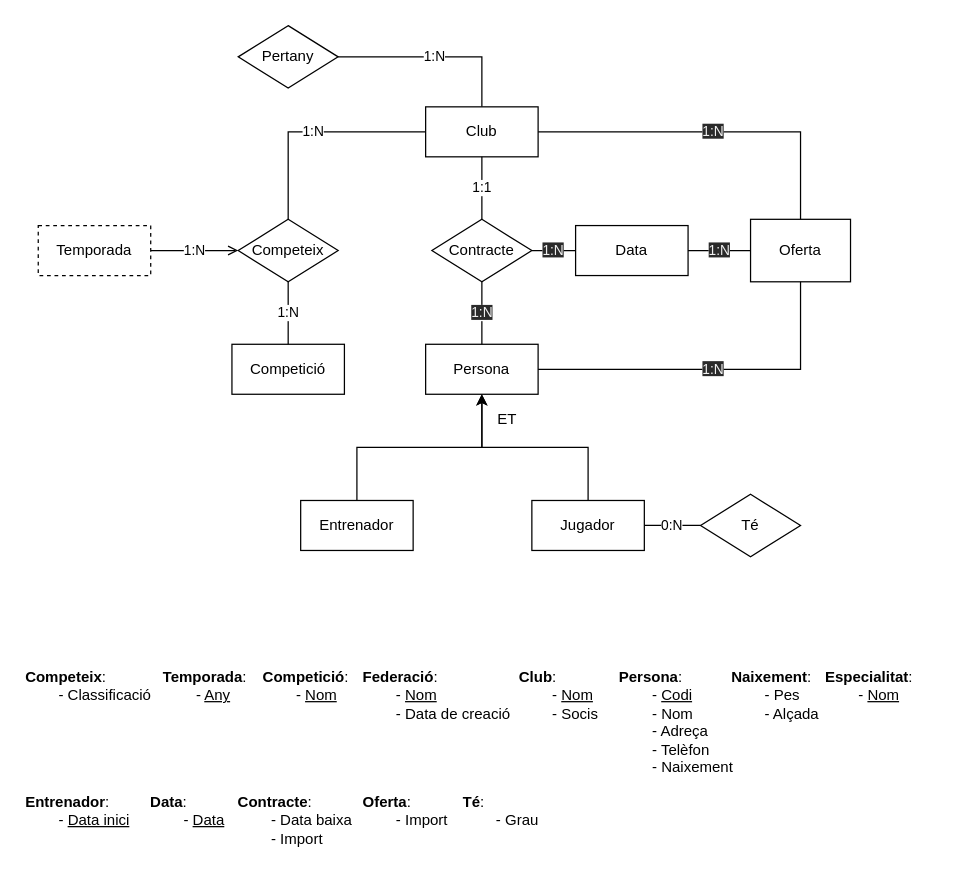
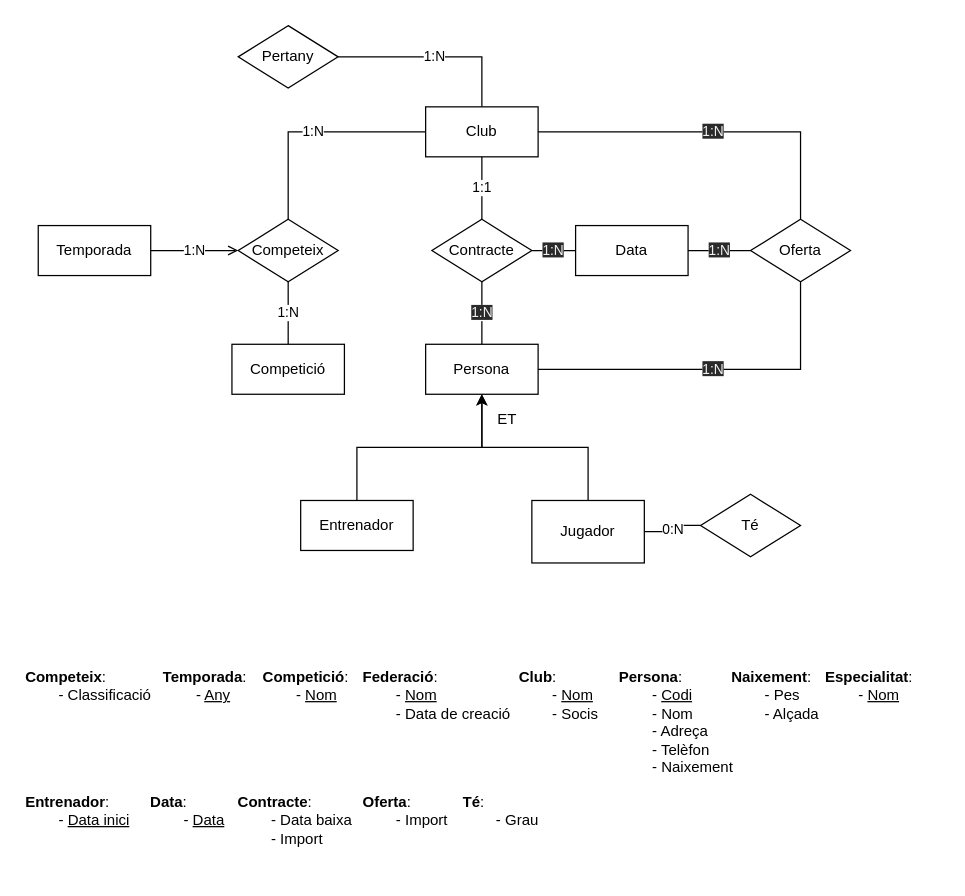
- <mxCell id="28" value="&lt;div&gt;Temporada&lt;/div&gt;" style="rounded=0;whiteSpace=wrap;html=1;dashed=1;" parent="1" vertex="1"><mxGeometry x="30" y="180" width="90" height="40" as="geometry" /></mxCell>
+ <mxCell id="28" value="&lt;div&gt;Temporada&lt;/div&gt;" style="rounded=0;whiteSpace=wrap;html=1;" parent="1" vertex="1"><mxGeometry x="30" y="180" width="90" height="40" as="geometry" /></mxCell>
- <mxCell id="20" value="Oferta" style="whiteSpace=wrap;html=1;rounded=0;" parent="1" vertex="1"><mxGeometry x="600" y="175" width="80" height="50" as="geometry" /></mxCell>
+ <mxCell id="20" value="Oferta" style="rhombus;whiteSpace=wrap;html=1;" parent="1" vertex="1"><mxGeometry x="600" y="175" width="80" height="50" as="geometry" /></mxCell>
- <mxCell id="4" value="Jugador" style="rounded=0;whiteSpace=wrap;html=1;" parent="1" vertex="1"><mxGeometry x="425" y="400" width="90" height="40" as="geometry" /></mxCell>
+ <mxCell id="4" value="Jugador" style="rounded=0;whiteSpace=wrap;html=1;" parent="1" vertex="1"><mxGeometry x="425" y="400" width="90" height="50" as="geometry" /></mxCell>
